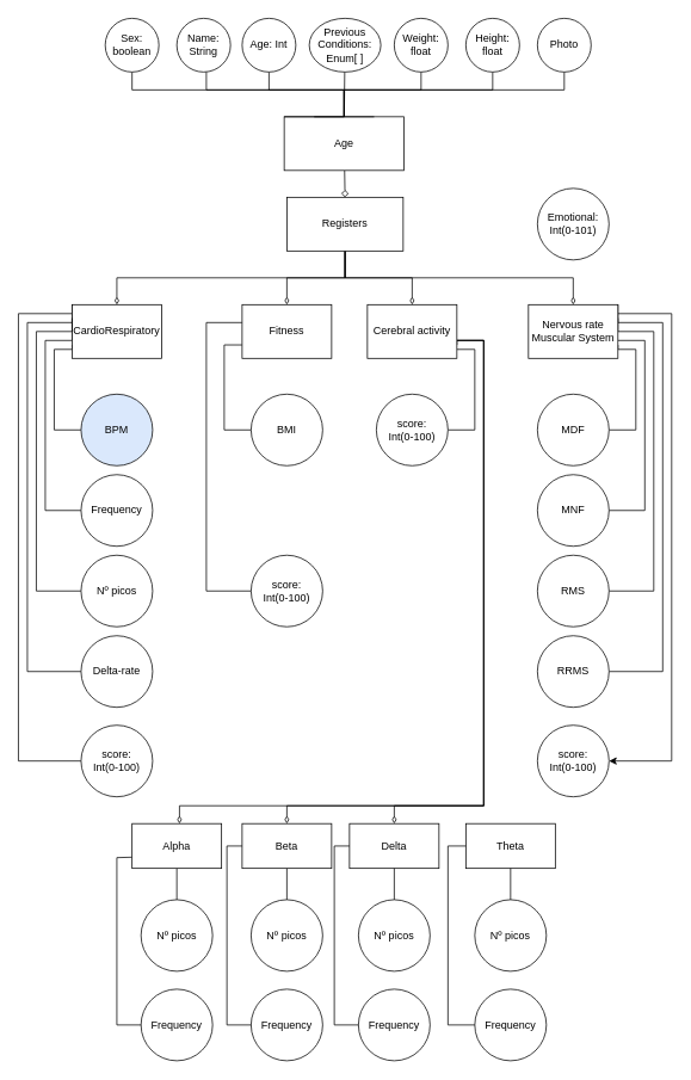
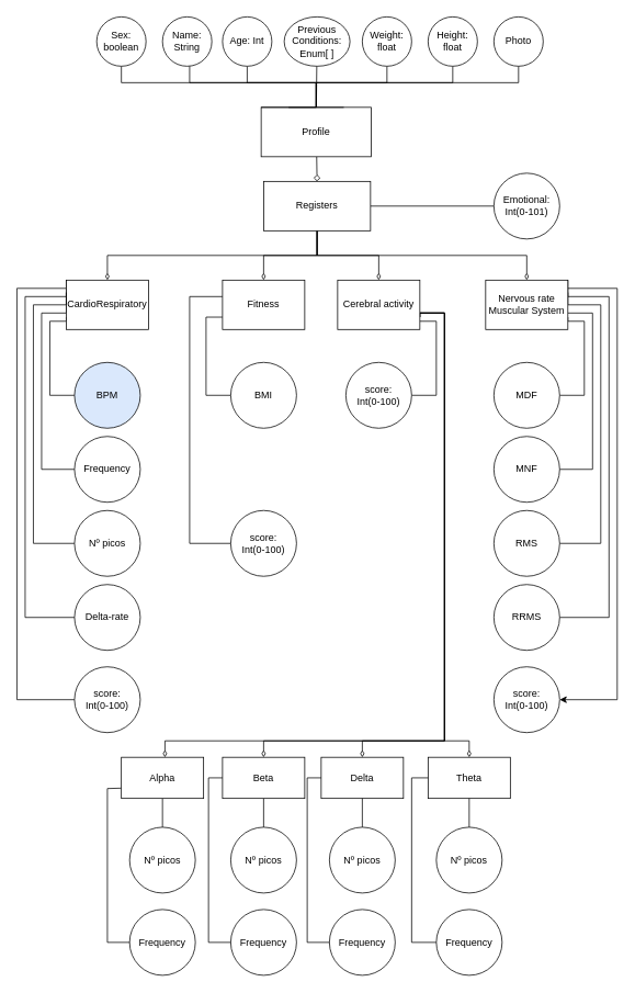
- <mxCell id="4" value="Age" style="rounded=0;whiteSpace=wrap;html=1;" parent="1" vertex="1"><mxGeometry x="317" y="130" width="134" height="60" as="geometry" /></mxCell>
+ <mxCell id="4" value="Profile" style="rounded=0;whiteSpace=wrap;html=1;" parent="1" vertex="1"><mxGeometry x="317" y="130" width="134" height="60" as="geometry" /></mxCell>
+ <mxCell id="18" style="edgeStyle=none;rounded=0;orthogonalLoop=1;jettySize=auto;html=1;entryX=0;entryY=0.5;entryDx=0;entryDy=0;endArrow=none;endFill=0;exitX=1;exitY=0.5;exitDx=0;exitDy=0;exitPerimeter=0;" parent="1" source="22" target="49" edge="1"><mxGeometry relative="1" as="geometry"><mxPoint x="200" y="340" as="targetPoint" /><Array as="points" /></mxGeometry></mxCell>
+ <mxCell id="31" style="edgeStyle=orthogonalEdgeStyle;rounded=0;orthogonalLoop=1;jettySize=auto;html=1;entryX=0.5;entryY=0;entryDx=0;entryDy=0;endArrow=diamondThin;endFill=0;exitX=1;exitY=0.75;exitDx=0;exitDy=0;startArrow=none;startFill=0;" parent="1" source="34" target="59" edge="1"><mxGeometry relative="1" as="geometry"><Array as="points"><mxPoint x="510" y="380" /><mxPoint x="540" y="380" /><mxPoint x="540" y="900" /><mxPoint x="570" y="900" /></Array></mxGeometry></mxCell>
